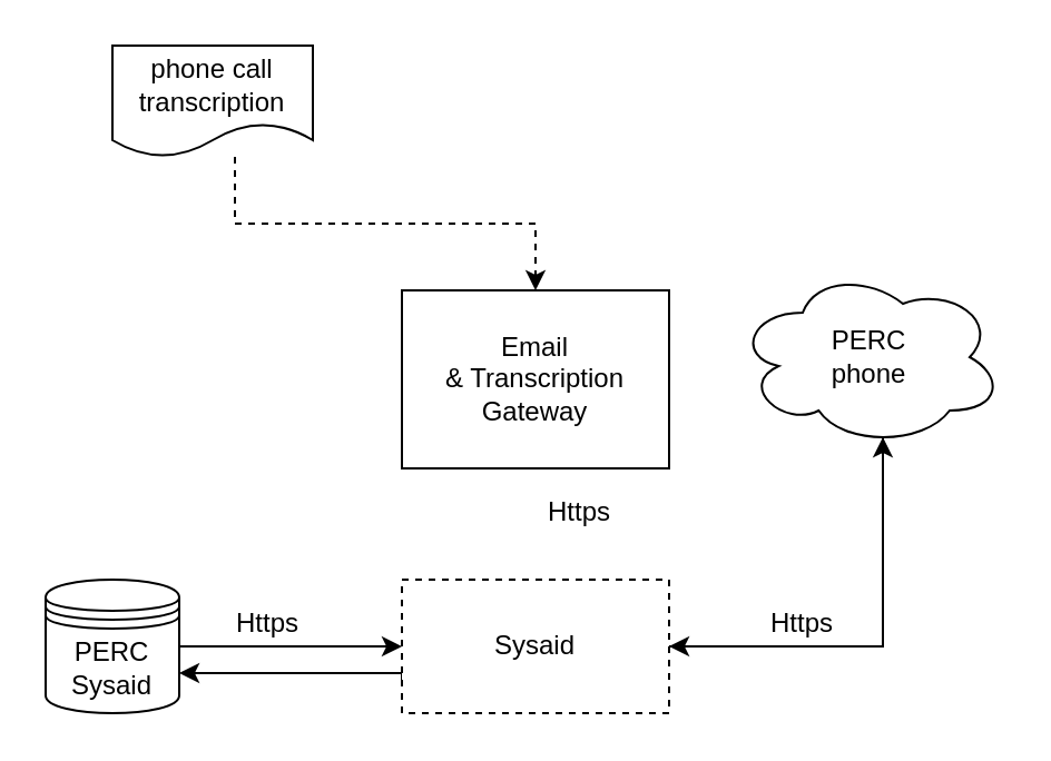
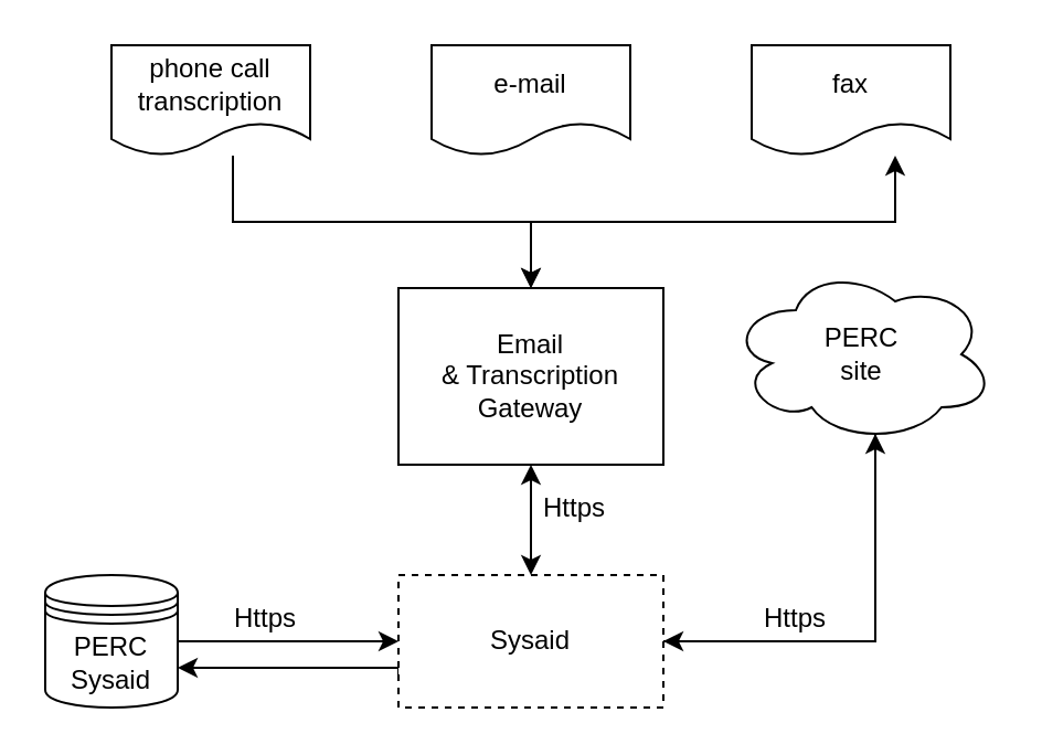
+ <mxCell id="16" value="e-mail" style="shape=document;whiteSpace=wrap;html=1;boundedLbl=1;" parent="1" vertex="1"><mxGeometry x="195" y="20" width="90" height="50" as="geometry" /></mxCell>
+ <mxCell id="18" value="fax" style="shape=document;whiteSpace=wrap;html=1;boundedLbl=1;" parent="1" vertex="1"><mxGeometry x="340" y="20" width="90" height="50" as="geometry" /></mxCell>
- <mxCell id="14" style="edgeStyle=orthogonalEdgeStyle;rounded=0;orthogonalLoop=1;jettySize=auto;html=1;entryX=0.5;entryY=0;entryDx=0;entryDy=0;dashed=1;" parent="1" source="15" target="8" edge="1"><mxGeometry relative="1" as="geometry"><Array as="points"><mxPoint x="105" y="100" /><mxPoint x="240" y="100" /></Array></mxGeometry></mxCell>
+ <mxCell id="14" style="edgeStyle=orthogonalEdgeStyle;rounded=0;orthogonalLoop=1;jettySize=auto;html=1;entryX=0.5;entryY=0;entryDx=0;entryDy=0;" parent="1" source="15" target="8" edge="1"><mxGeometry relative="1" as="geometry"><Array as="points"><mxPoint x="105" y="100" /><mxPoint x="240" y="100" /></Array></mxGeometry></mxCell>
+ <mxCell id="17" style="edgeStyle=orthogonalEdgeStyle;rounded=0;orthogonalLoop=1;jettySize=auto;html=1;startArrow=classic;startFill=1;" parent="1" source="18" target="8" edge="1"><mxGeometry relative="1" as="geometry"><Array as="points"><mxPoint x="405" y="100" /><mxPoint x="240" y="100" /></Array></mxGeometry></mxCell>
- <mxCell id="12" value="PERC&lt;br&gt;phone" style="ellipse;shape=cloud;whiteSpace=wrap;html=1;" parent="1" vertex="1"><mxGeometry x="330" y="120" width="120" height="80" as="geometry" /></mxCell>
+ <mxCell id="12" value="PERC&lt;br&gt;site" style="ellipse;shape=cloud;whiteSpace=wrap;html=1;" parent="1" vertex="1"><mxGeometry x="330" y="120" width="120" height="80" as="geometry" /></mxCell>
+ <mxCell id="7" style="edgeStyle=orthogonalEdgeStyle;rounded=0;orthogonalLoop=1;jettySize=auto;html=1;exitX=0.5;exitY=1;exitDx=0;exitDy=0;entryX=0.5;entryY=0;entryDx=0;entryDy=0;startArrow=classic;startFill=1;" parent="1" source="8" target="6" edge="1"><mxGeometry relative="1" as="geometry" /></mxCell>
